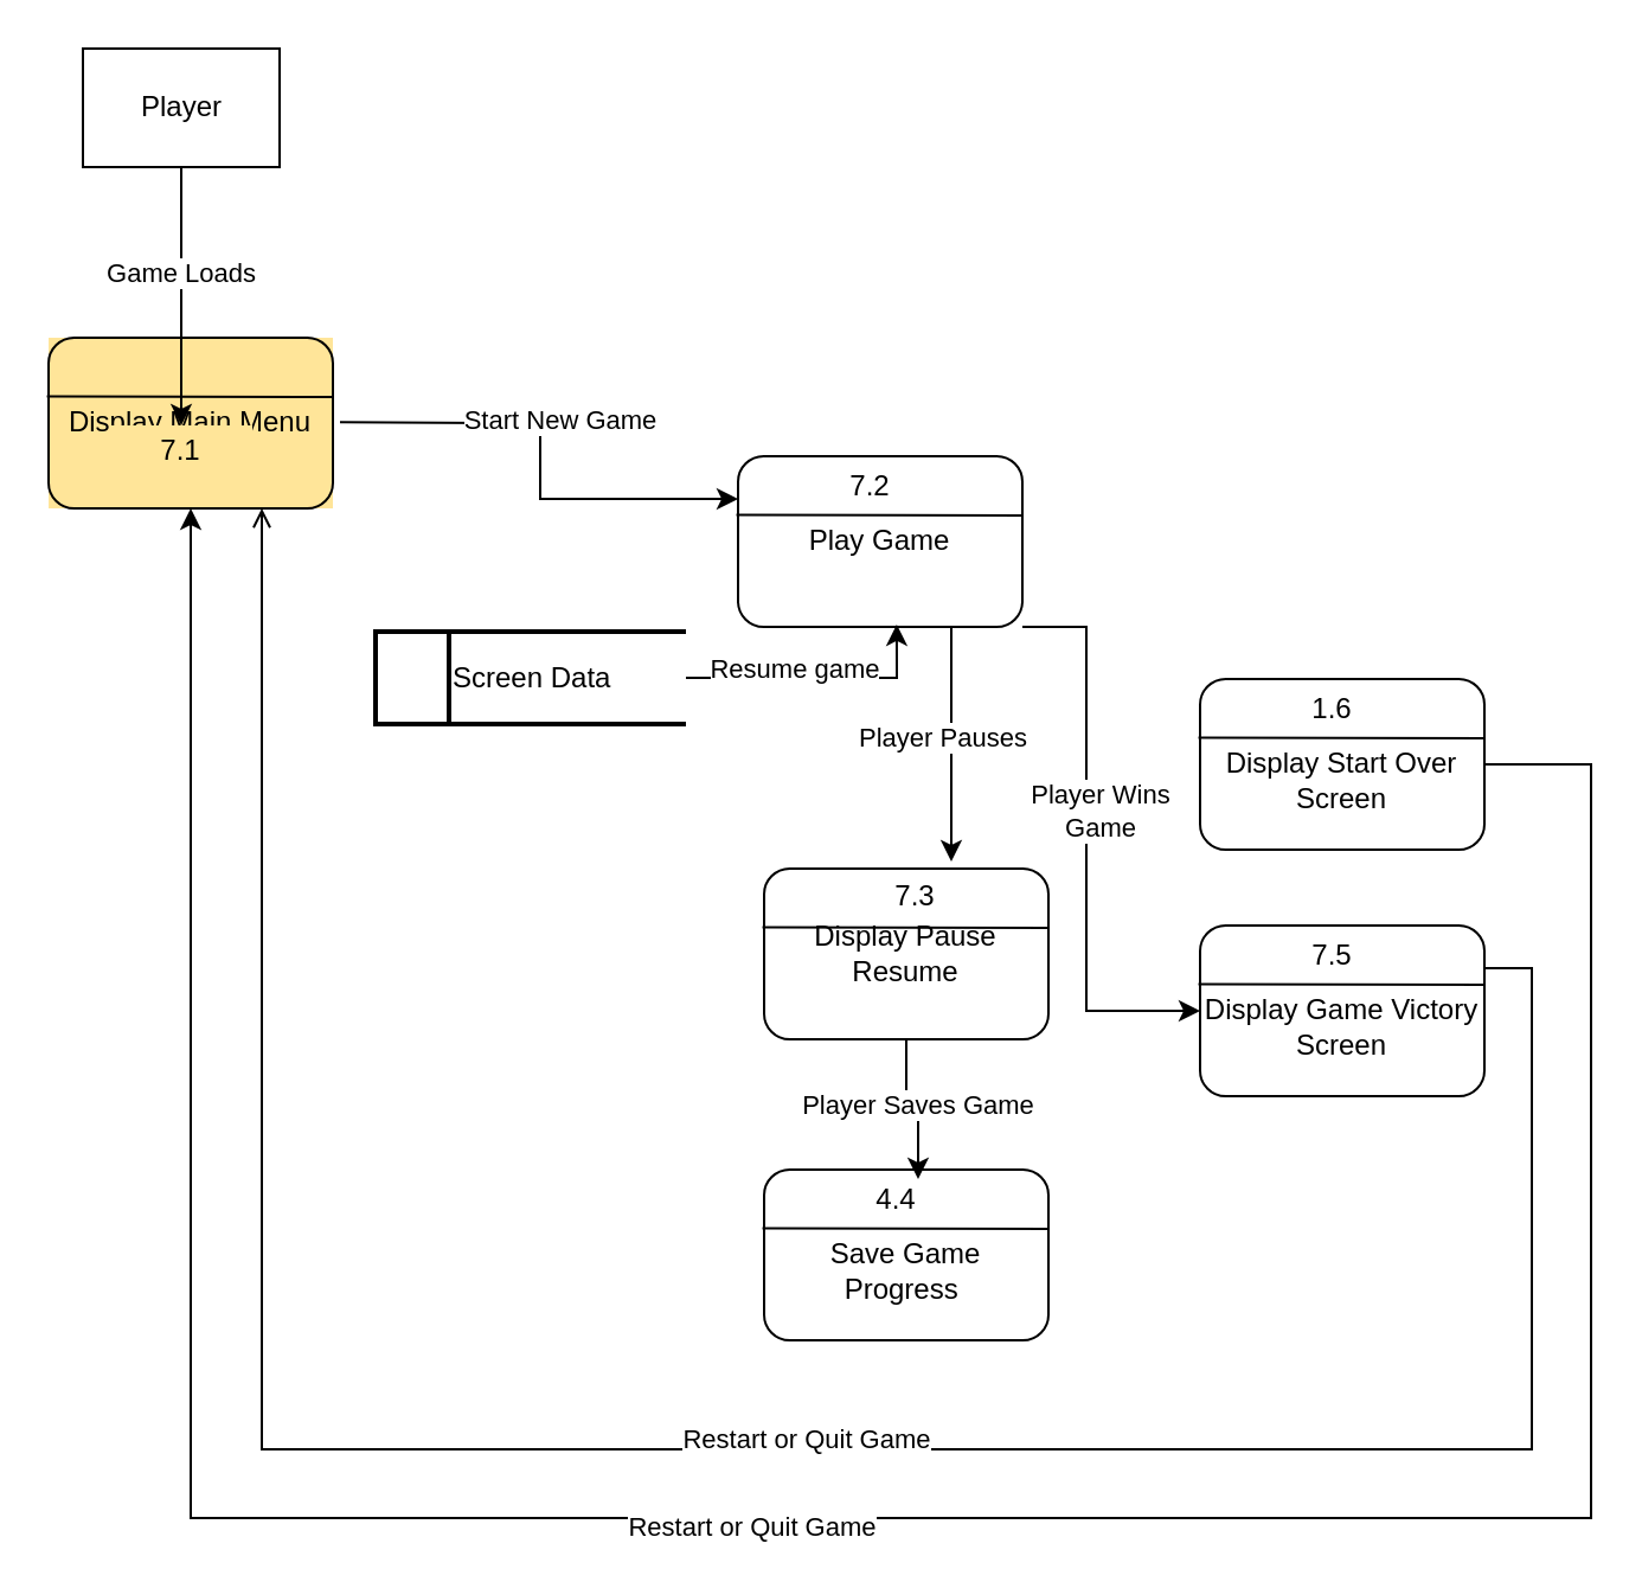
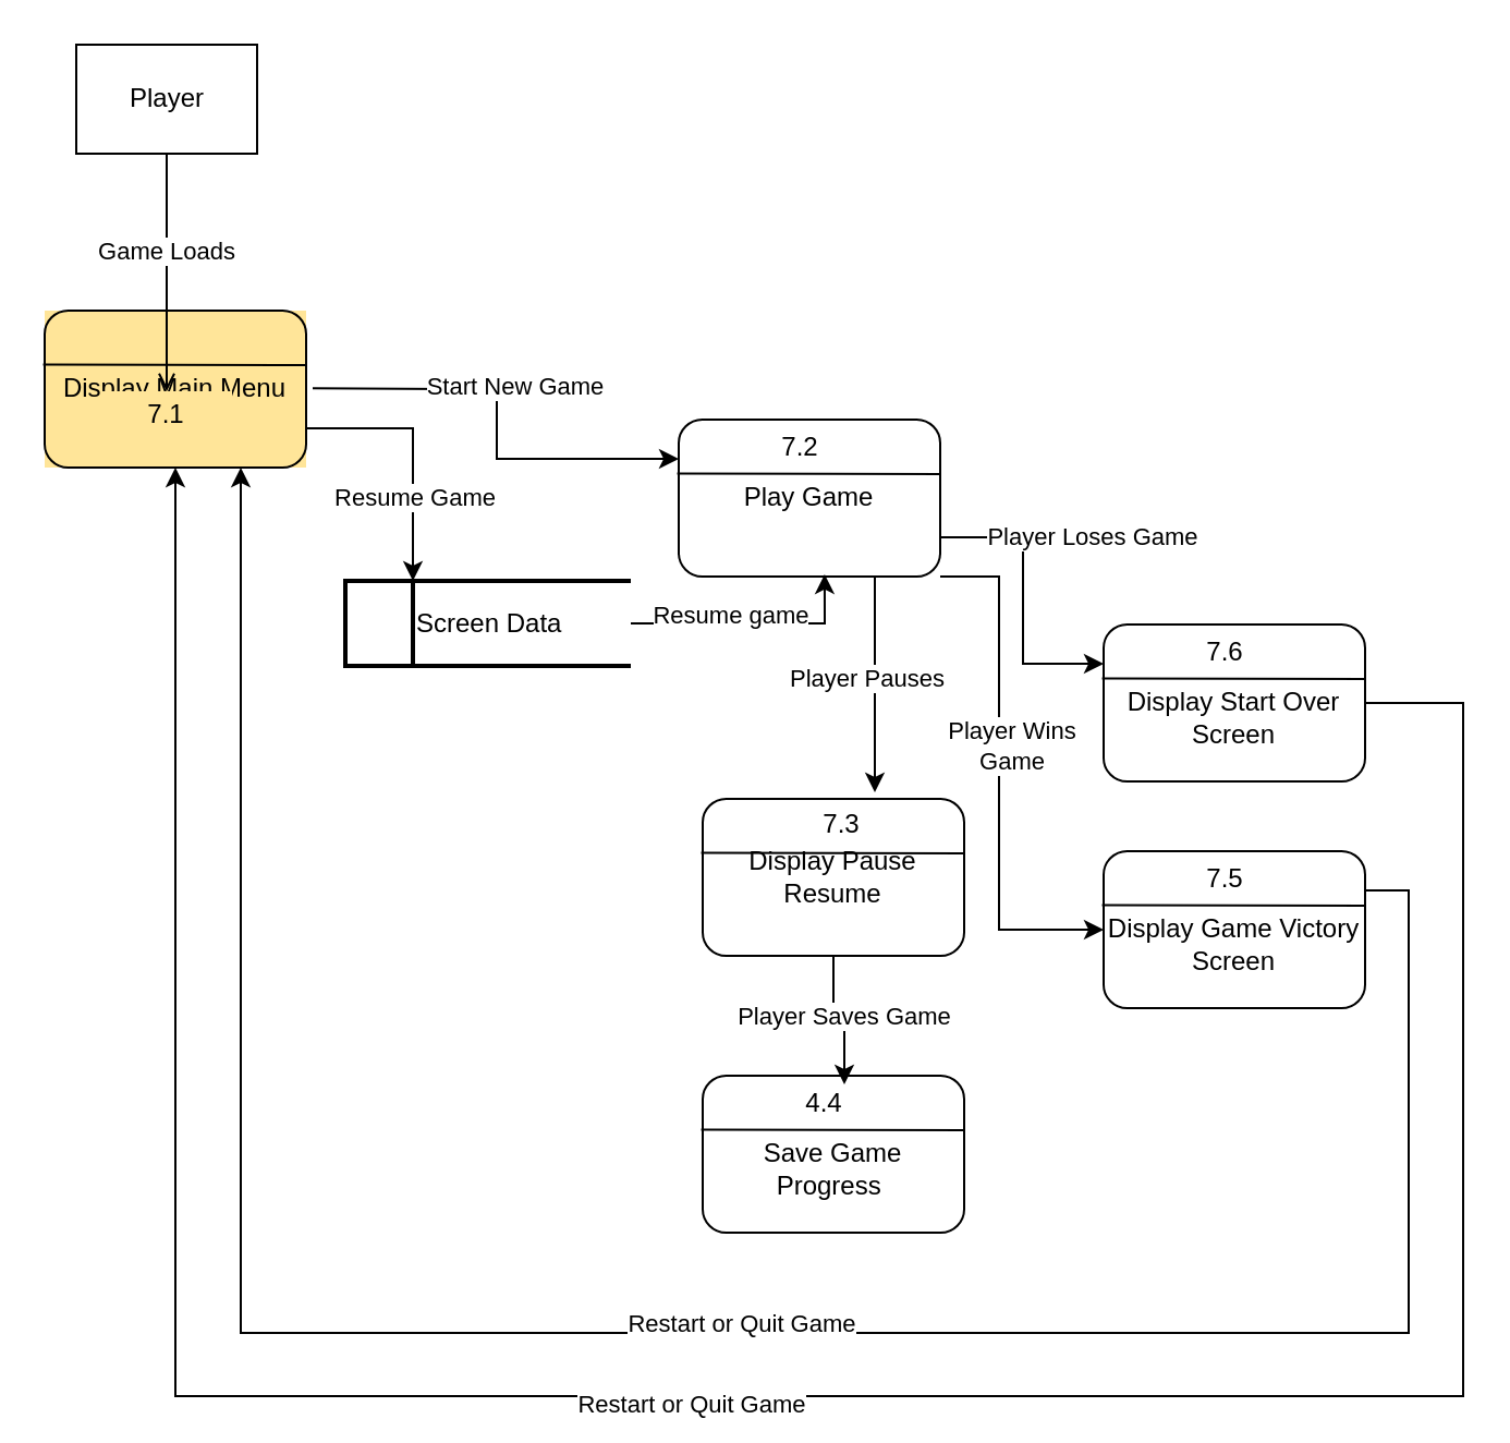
- <mxCell id="10" style="edgeStyle=orthogonalEdgeStyle;rounded=0;orthogonalLoop=1;jettySize=auto;html=1;exitX=0.5;exitY=1;exitDx=0;exitDy=0;" edge="1" parent="1" source="12" target="9"><mxGeometry relative="1" as="geometry" /></mxCell>
+ <mxCell id="10" style="edgeStyle=orthogonalEdgeStyle;rounded=0;orthogonalLoop=1;jettySize=auto;html=1;exitX=0.5;exitY=1;exitDx=0;exitDy=0;endArrow=open;" edge="1" parent="1" source="12" target="9"><mxGeometry relative="1" as="geometry" /></mxCell>
+ <mxCell id="36" style="edgeStyle=orthogonalEdgeStyle;rounded=0;orthogonalLoop=1;jettySize=auto;html=1;exitX=1;exitY=0.75;exitDx=0;exitDy=0;entryX=0;entryY=0;entryDx=0;entryDy=0;entryPerimeter=0;" edge="1" parent="1" source="7" target="5"><mxGeometry relative="1" as="geometry" /></mxCell>
+ <mxCell id="37" value="Resume Game" style="edgeLabel;html=1;align=center;verticalAlign=middle;resizable=0;points=[];" vertex="1" connectable="0" parent="36"><mxGeometry x="0.059" relative="1" as="geometry"><mxPoint y="17" as="offset" /></mxGeometry></mxCell>
- <mxCell id="49" style="edgeStyle=orthogonalEdgeStyle;rounded=0;orthogonalLoop=1;jettySize=auto;html=1;exitX=1;exitY=0.25;exitDx=0;exitDy=0;entryX=0.75;entryY=1;entryDx=0;entryDy=0;endArrow=open;" edge="1" parent="1" source="23" target="7"><mxGeometry relative="1" as="geometry"><Array as="points"><mxPoint x="646" y="408" /><mxPoint x="646" y="611" /><mxPoint x="110" y="611" /></Array></mxGeometry></mxCell>
+ <mxCell id="49" style="edgeStyle=orthogonalEdgeStyle;rounded=0;orthogonalLoop=1;jettySize=auto;html=1;exitX=1;exitY=0.25;exitDx=0;exitDy=0;entryX=0.75;entryY=1;entryDx=0;entryDy=0;" edge="1" parent="1" source="23" target="7"><mxGeometry relative="1" as="geometry"><Array as="points"><mxPoint x="646" y="408" /><mxPoint x="646" y="611" /><mxPoint x="110" y="611" /></Array></mxGeometry></mxCell>
+ <mxCell id="44" style="edgeStyle=orthogonalEdgeStyle;rounded=0;orthogonalLoop=1;jettySize=auto;html=1;exitX=1;exitY=0.75;exitDx=0;exitDy=0;entryX=0;entryY=0.25;entryDx=0;entryDy=0;" edge="1" parent="1" source="31" target="27"><mxGeometry relative="1" as="geometry"><Array as="points"><mxPoint x="469" y="246" /><mxPoint x="469" y="304" /></Array></mxGeometry></mxCell>
+ <mxCell id="45" value="Player Loses Game" style="edgeLabel;html=1;align=center;verticalAlign=middle;resizable=0;points=[];" vertex="1" connectable="0" parent="44"><mxGeometry x="-0.489" y="-1" relative="1" as="geometry"><mxPoint x="35" y="-2" as="offset" /></mxGeometry></mxCell>
- <mxCell id="29" value="1.6" style="text;html=1;align=center;verticalAlign=middle;whiteSpace=wrap;rounded=0;" vertex="1" parent="26"><mxGeometry x="26" y="-2" width="60" height="30" as="geometry" /></mxCell>
+ <mxCell id="29" value="7.6" style="text;html=1;align=center;verticalAlign=middle;whiteSpace=wrap;rounded=0;" vertex="1" parent="26"><mxGeometry x="26" y="-2" width="60" height="30" as="geometry" /></mxCell>
